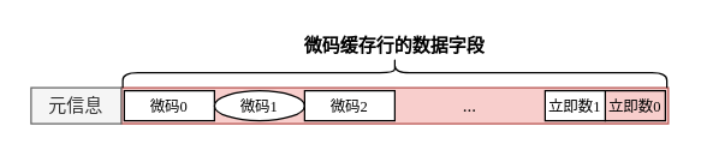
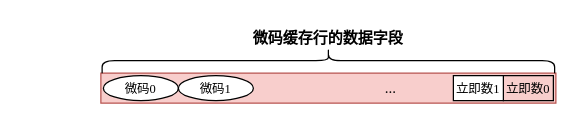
- <mxCell id="10" value="元信息" style="rounded=0;whiteSpace=wrap;html=1;fontFamily=mono;fillColor=#f5f5f5;strokeColor=#666666;fontColor=#333333;" vertex="1" parent="1"><mxGeometry x="20" y="58" width="60" height="24" as="geometry" /></mxCell>
- <mxCell id="3" value="微码0" style="rounded=0;whiteSpace=wrap;html=1;fontFamily=mono;fontSize=10;" parent="1" vertex="1"><mxGeometry x="82" y="60" width="60" height="20" as="geometry" /></mxCell>
+ <mxCell id="3" value="微码0" style="ellipse;whiteSpace=wrap;html=1;fontFamily=mono;fontSize=10;" parent="1" vertex="1"><mxGeometry x="82" y="60" width="60" height="20" as="geometry" /></mxCell>
- <mxCell id="5" value="微码2" style="rounded=0;whiteSpace=wrap;html=1;fontFamily=mono;fontSize=10;" parent="1" vertex="1"><mxGeometry x="202" y="60" width="60" height="20" as="geometry" /></mxCell>
